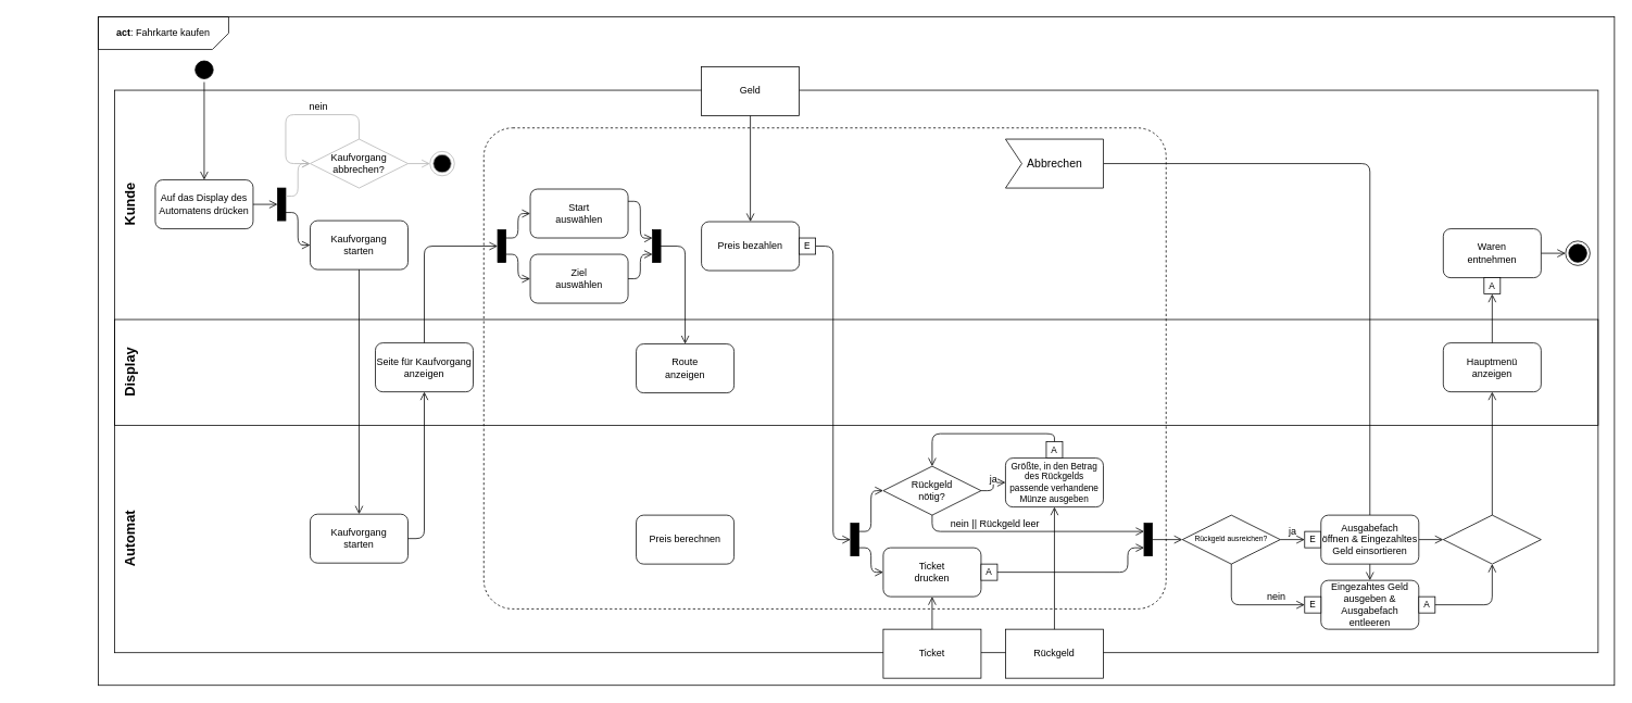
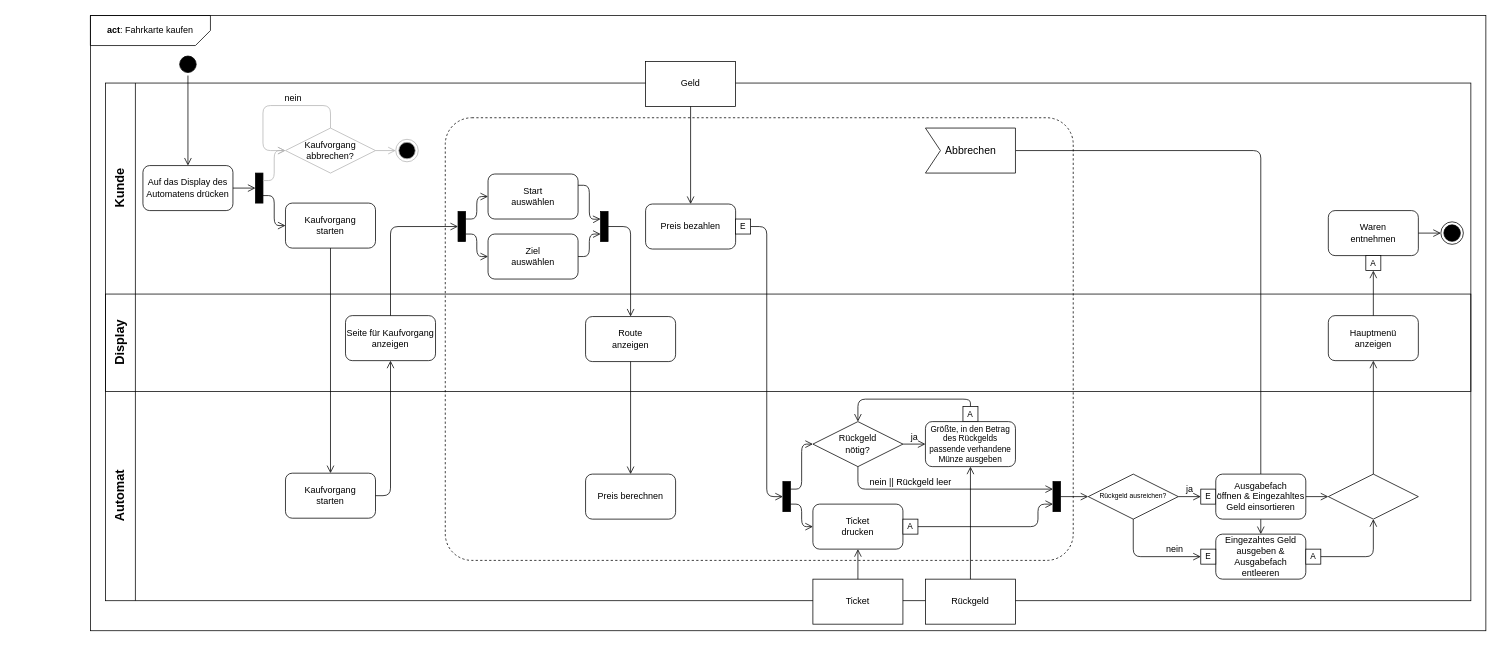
+ <mxCell id="6" value="" style="endArrow=none;html=1;entryX=1;entryY=1;entryDx=0;entryDy=0;exitX=0;exitY=1;exitDx=0;exitDy=0;" edge="1" parent="1" source="9" target="7"><mxGeometry width="50" height="50" relative="1" as="geometry"><mxPoint x="450" y="420" as="sourcePoint" /><mxPoint x="500" y="370" as="targetPoint" /><Array as="points" /></mxGeometry></mxCell>
+ <mxCell id="38" value="" style="edgeStyle=orthogonalEdgeStyle;html=1;verticalAlign=bottom;endArrow=open;endSize=8;fontSize=17;entryX=0.5;entryY=0;entryDx=0;entryDy=0;exitX=0.5;exitY=1;exitDx=0;exitDy=0;" edge="1" parent="1" source="35" target="37"><mxGeometry relative="1" as="geometry"><mxPoint x="850" y="511.25" as="targetPoint" /><mxPoint x="820" y="311.25" as="sourcePoint" /></mxGeometry></mxCell>
- <mxCell id="42" value="Rückgeld&lt;br&gt;nötig?" style="rhombus;whiteSpace=wrap;html=1;fontSize=12;strokeColor=#000000;fillColor=none;" vertex="1" parent="1"><mxGeometry x="1083" y="571.25" width="120" height="60" as="geometry" /></mxCell>
+ <mxCell id="42" value="Rückgeld&lt;br&gt;nötig?" style="rhombus;whiteSpace=wrap;html=1;fontSize=12;strokeColor=#000000;fillColor=none;" vertex="1" parent="1"><mxGeometry x="1083" y="561.25" width="120" height="60" as="geometry" /></mxCell>
